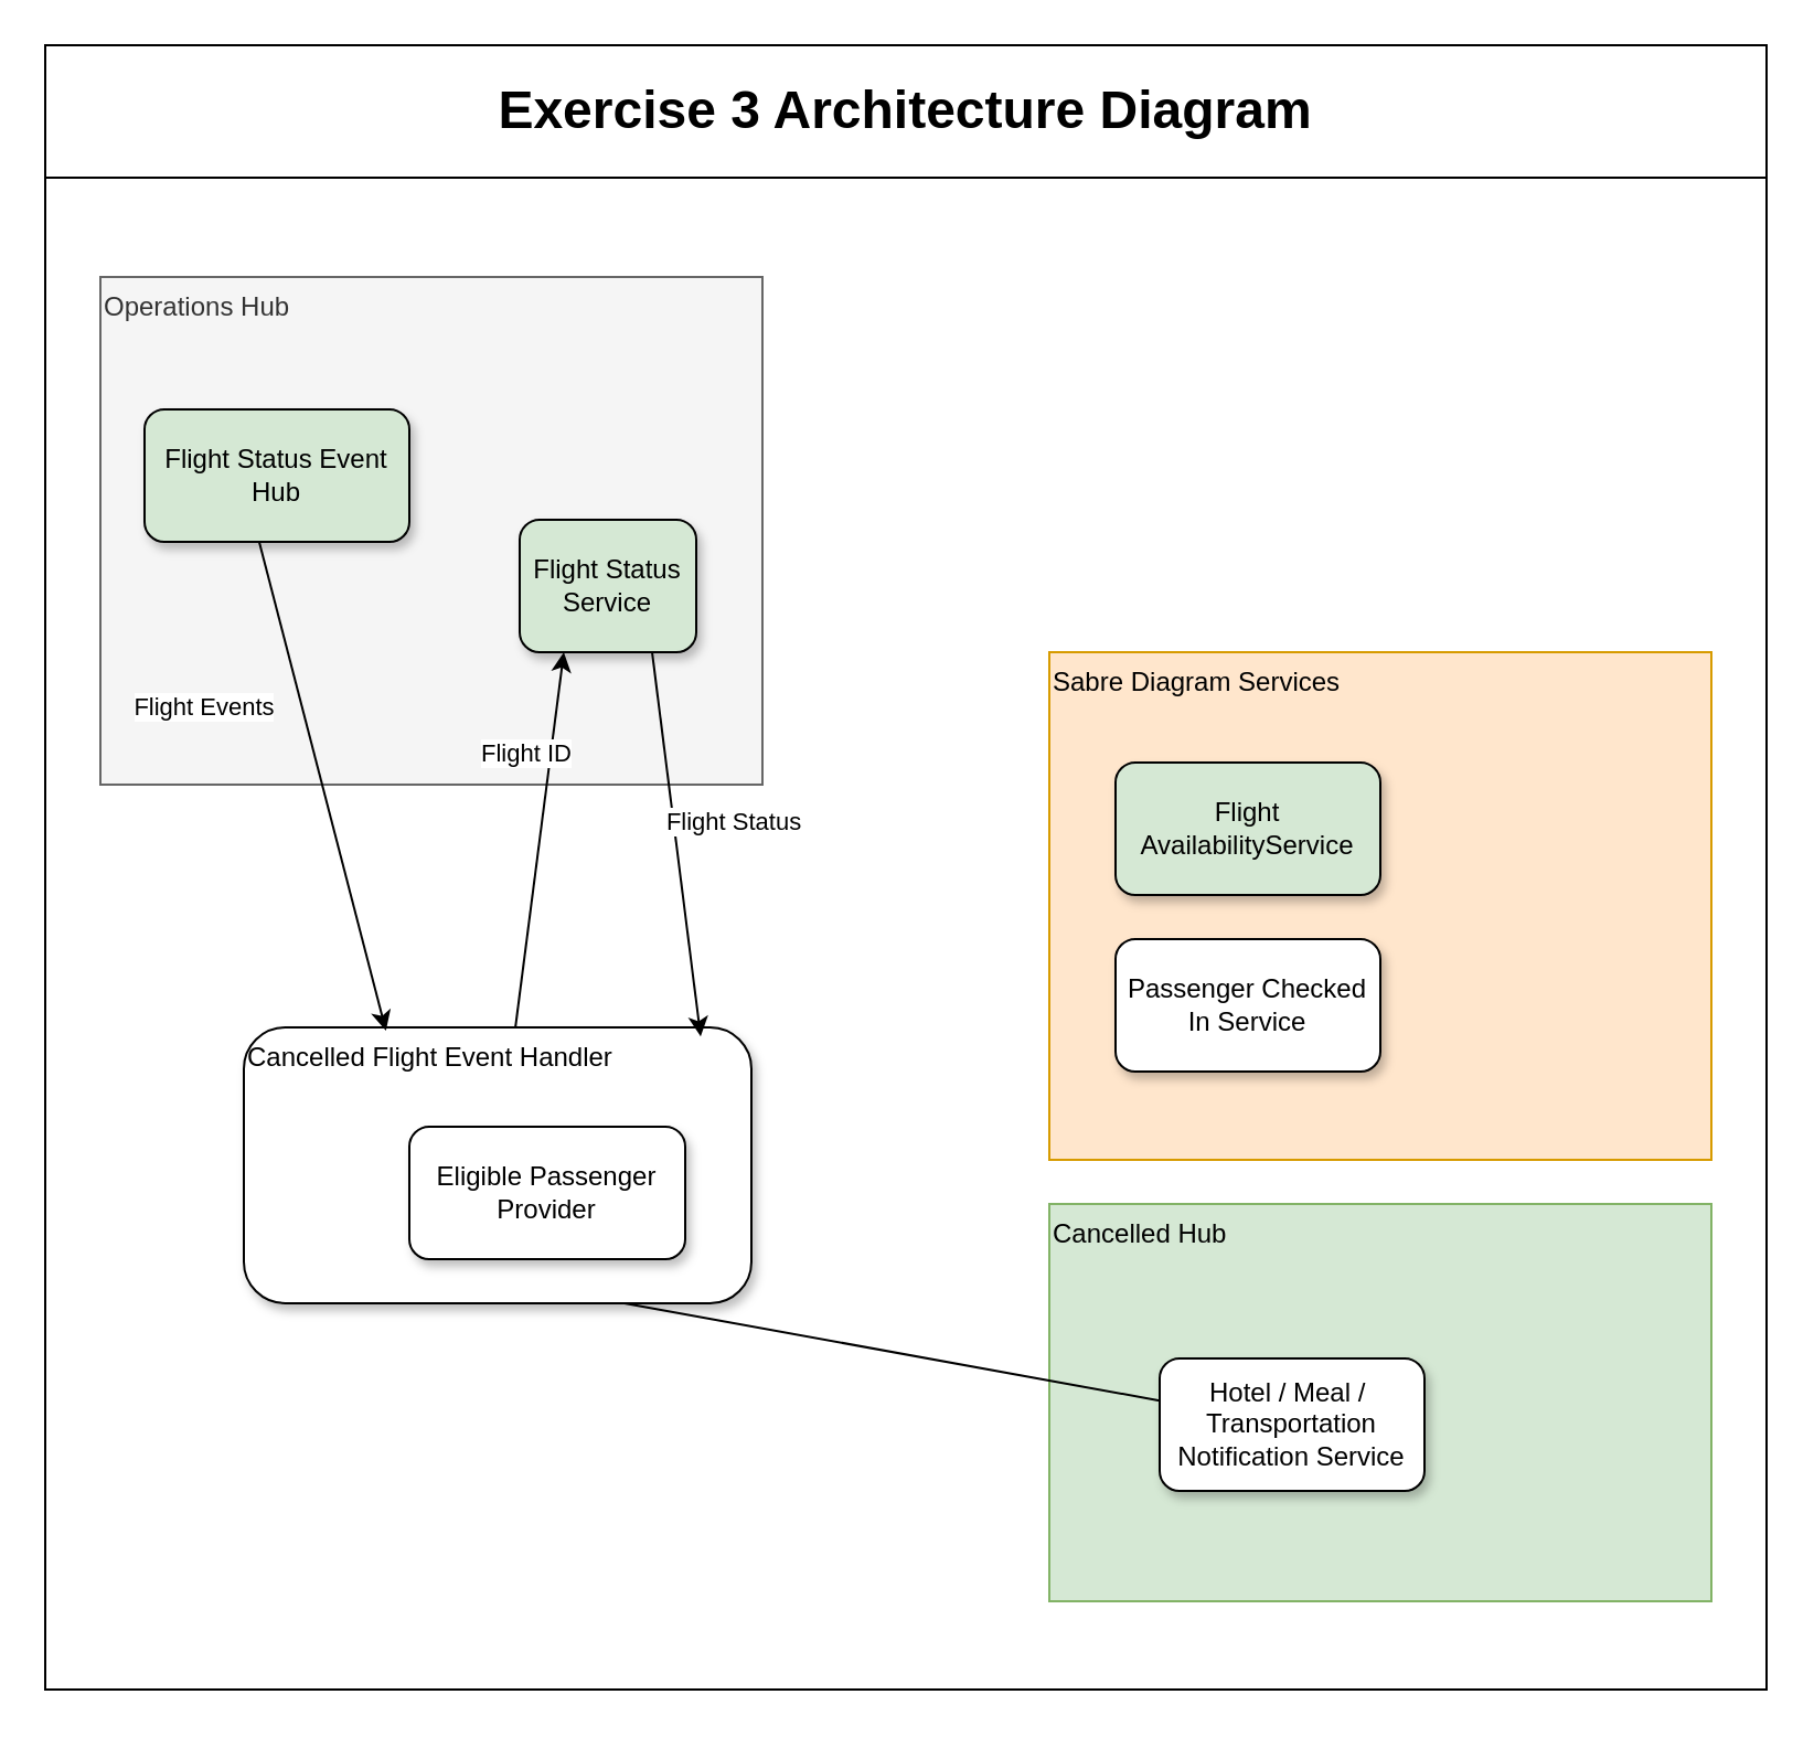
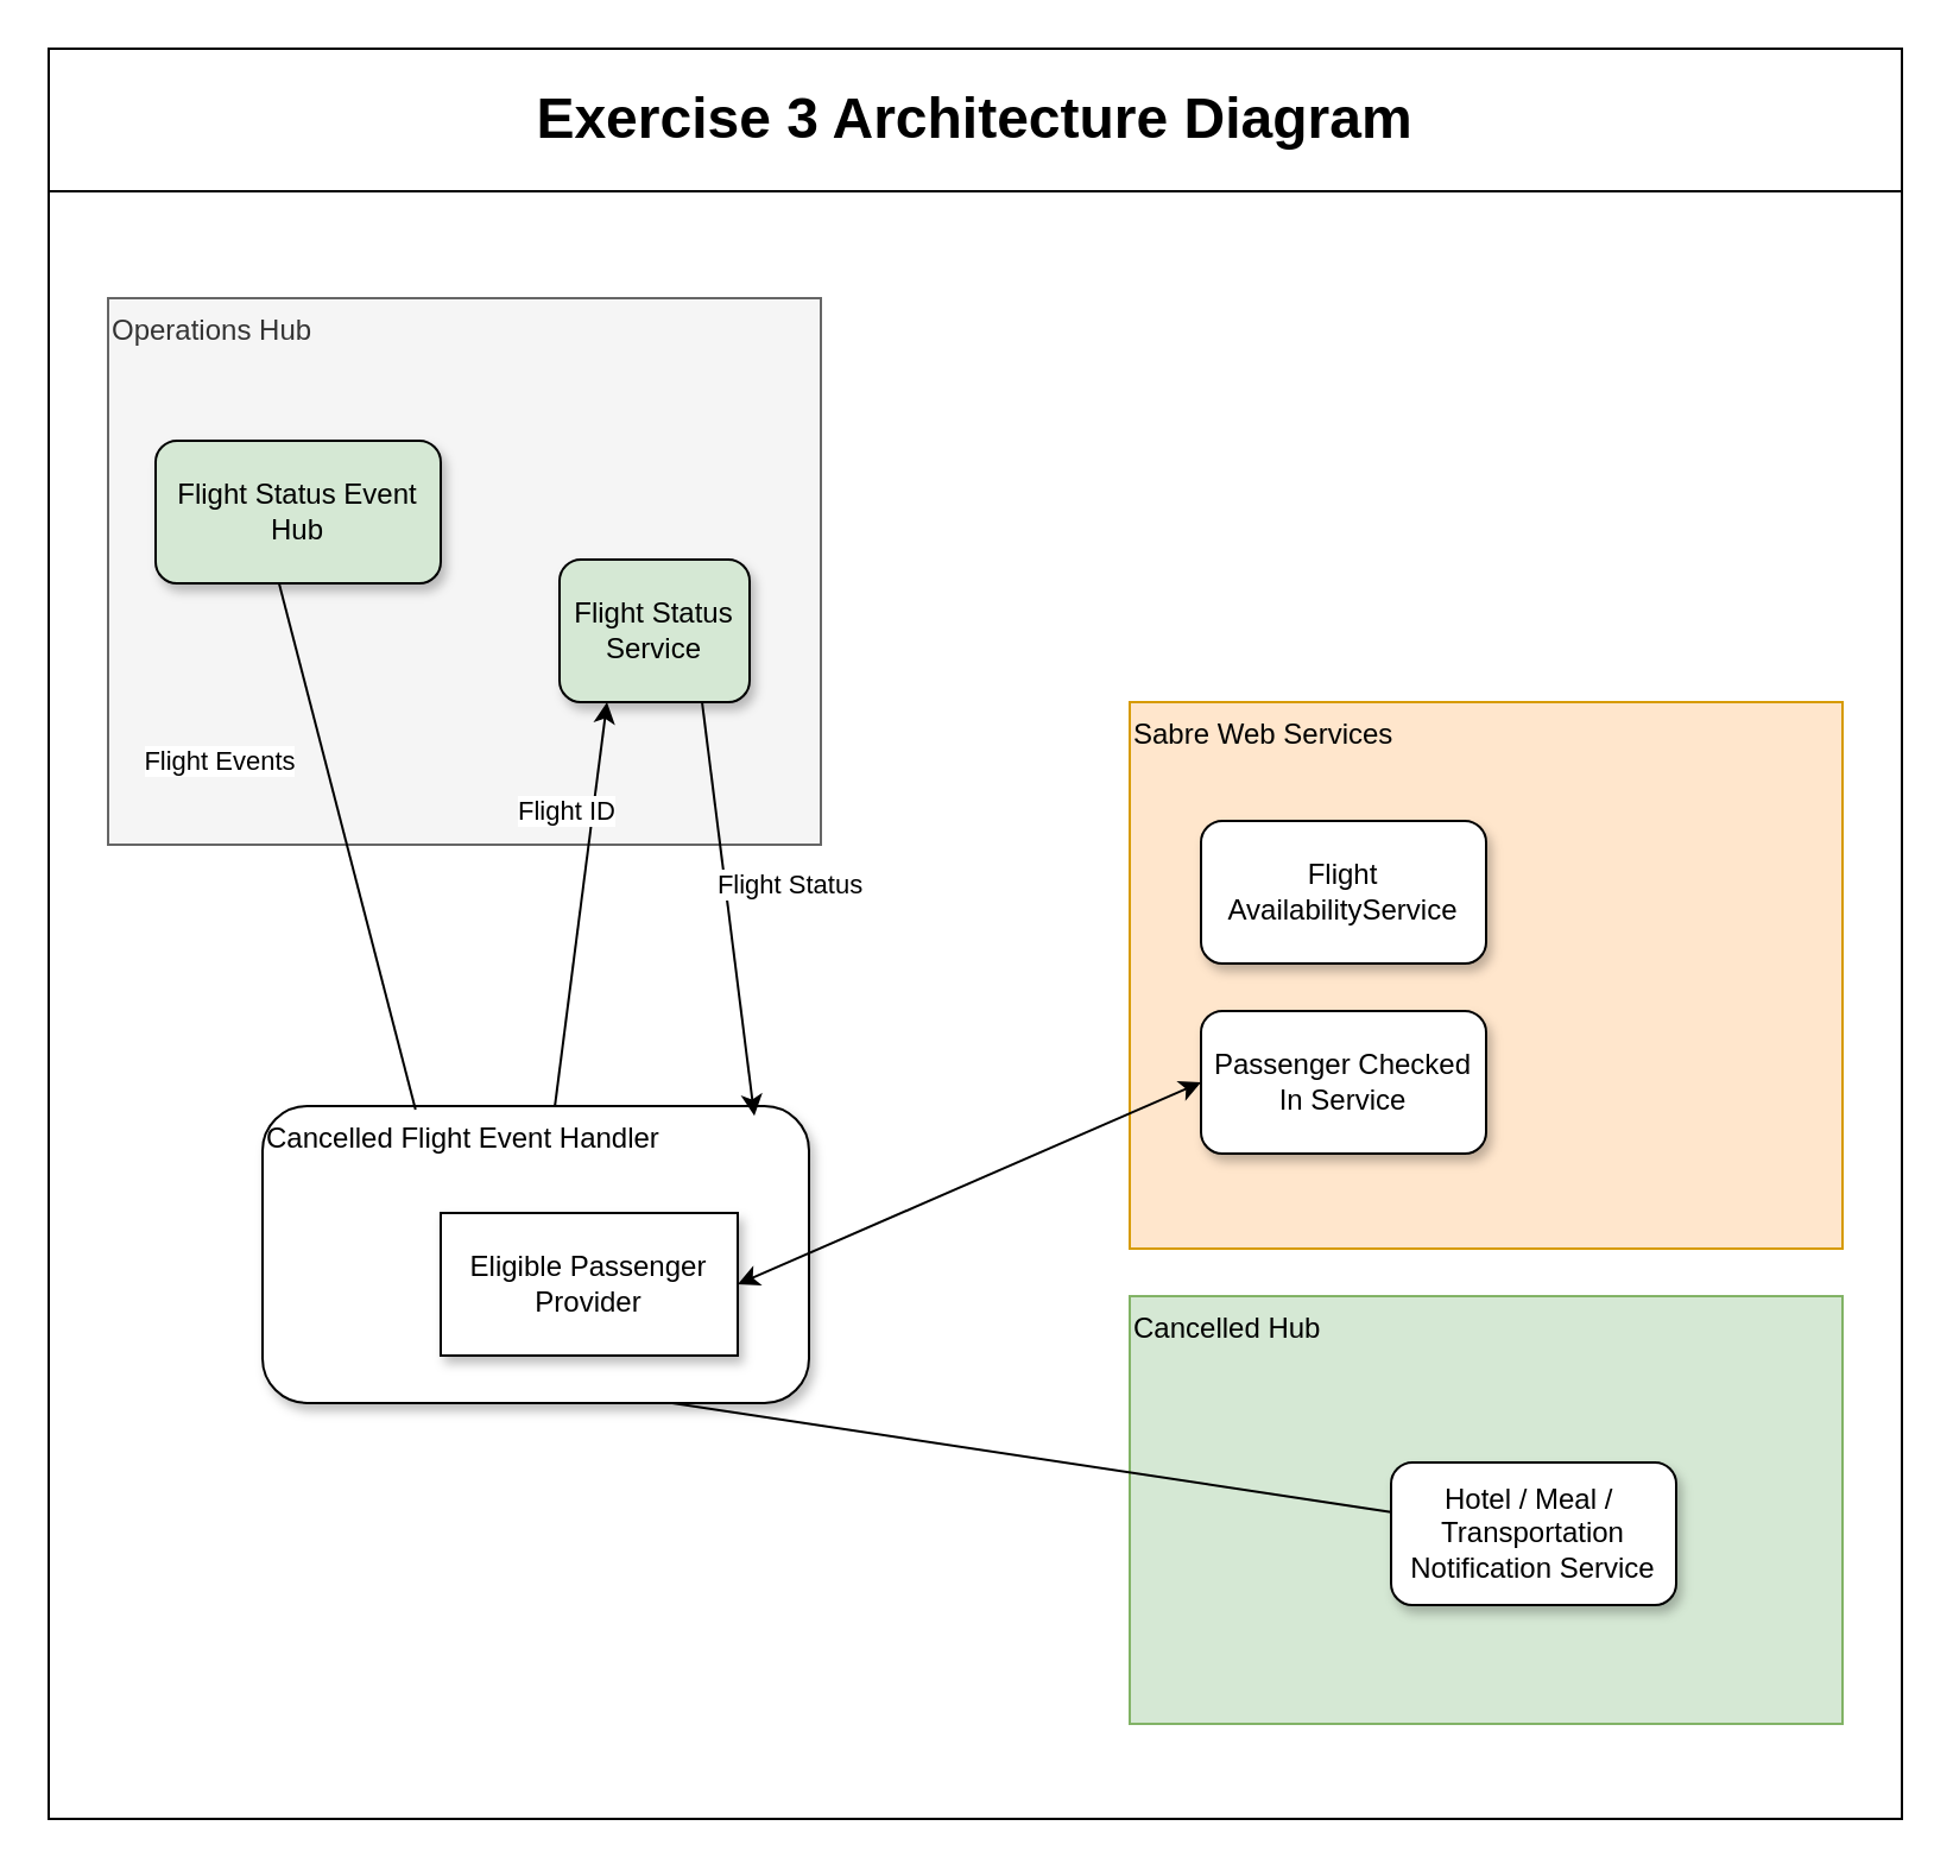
- <mxCell id="5" value="Sabre Diagram Services" style="rounded=0;whiteSpace=wrap;html=1;verticalAlign=top;align=left;fillColor=#ffe6cc;strokeColor=#d79b00;" vertex="1" parent="1"><mxGeometry x="475" y="295" width="300" height="230" as="geometry" /></mxCell>
+ <mxCell id="5" value="Sabre Web Services" style="rounded=0;whiteSpace=wrap;html=1;verticalAlign=top;align=left;fillColor=#ffe6cc;strokeColor=#d79b00;" vertex="1" parent="1"><mxGeometry x="475" y="295" width="300" height="230" as="geometry" /></mxCell>
- <mxCell id="18" value="Flight AvailabilityService" style="rounded=1;whiteSpace=wrap;html=1;shadow=1;fillColor=#d5e8d4;" vertex="1" parent="1"><mxGeometry x="505" y="345" width="120" height="60" as="geometry" /></mxCell>
+ <mxCell id="18" value="Flight AvailabilityService" style="rounded=1;whiteSpace=wrap;html=1;shadow=1;" vertex="1" parent="1"><mxGeometry x="505" y="345" width="120" height="60" as="geometry" /></mxCell>
- <mxCell id="12" value="Flight Events" style="endArrow=classic;html=1;rounded=0;entryX=0.28;entryY=0.012;entryDx=0;entryDy=0;entryPerimeter=0;exitX=0.433;exitY=1;exitDx=0;exitDy=0;exitPerimeter=0;" edge="1" parent="1" source="13" target="8"><mxGeometry x="-0.42" y="-43" width="50" height="50" relative="1" as="geometry"><mxPoint x="105" y="415" as="sourcePoint" /><mxPoint x="365" y="495" as="targetPoint" /><mxPoint as="offset" /></mxGeometry></mxCell>
+ <mxCell id="12" value="Flight Events" style="endArrow=none;html=1;rounded=0;entryX=0.28;entryY=0.012;entryDx=0;entryDy=0;entryPerimeter=0;exitX=0.433;exitY=1;exitDx=0;exitDy=0;exitPerimeter=0;" edge="1" parent="1" source="13" target="8"><mxGeometry x="-0.42" y="-43" width="50" height="50" relative="1" as="geometry"><mxPoint x="105" y="415" as="sourcePoint" /><mxPoint x="365" y="495" as="targetPoint" /><mxPoint as="offset" /></mxGeometry></mxCell>
+ <mxCell id="11" value="" style="endArrow=classic;startArrow=classic;html=1;rounded=0;entryX=1;entryY=0.5;entryDx=0;entryDy=0;exitX=0;exitY=0.5;exitDx=0;exitDy=0;" edge="1" parent="1" source="19" target="9"><mxGeometry width="50" height="50" relative="1" as="geometry"><mxPoint x="121.25" y="795" as="sourcePoint" /><mxPoint x="225" y="795" as="targetPoint" /></mxGeometry></mxCell>
- <mxCell id="9" value="Eligible Passenger Provider" style="rounded=1;whiteSpace=wrap;html=1;shadow=1;" vertex="1" parent="1"><mxGeometry x="185" y="510" width="125" height="60" as="geometry" /></mxCell>
+ <mxCell id="9" value="Eligible Passenger Provider" style="whiteSpace=wrap;html=1;shadow=1;rounded=0;" vertex="1" parent="1"><mxGeometry x="185" y="510" width="125" height="60" as="geometry" /></mxCell>
- <mxCell id="7" value="Hotel / Meal /&amp;nbsp; Transportation &lt;br&gt;Notification Service" style="rounded=1;whiteSpace=wrap;html=1;shadow=1;" vertex="1" parent="1"><mxGeometry x="525" y="615" width="120" height="60" as="geometry" /></mxCell>
+ <mxCell id="7" value="Hotel / Meal /&amp;nbsp; Transportation &lt;br&gt;Notification Service" style="rounded=1;whiteSpace=wrap;html=1;shadow=1;" vertex="1" parent="1"><mxGeometry x="585" y="615" width="120" height="60" as="geometry" /></mxCell>
